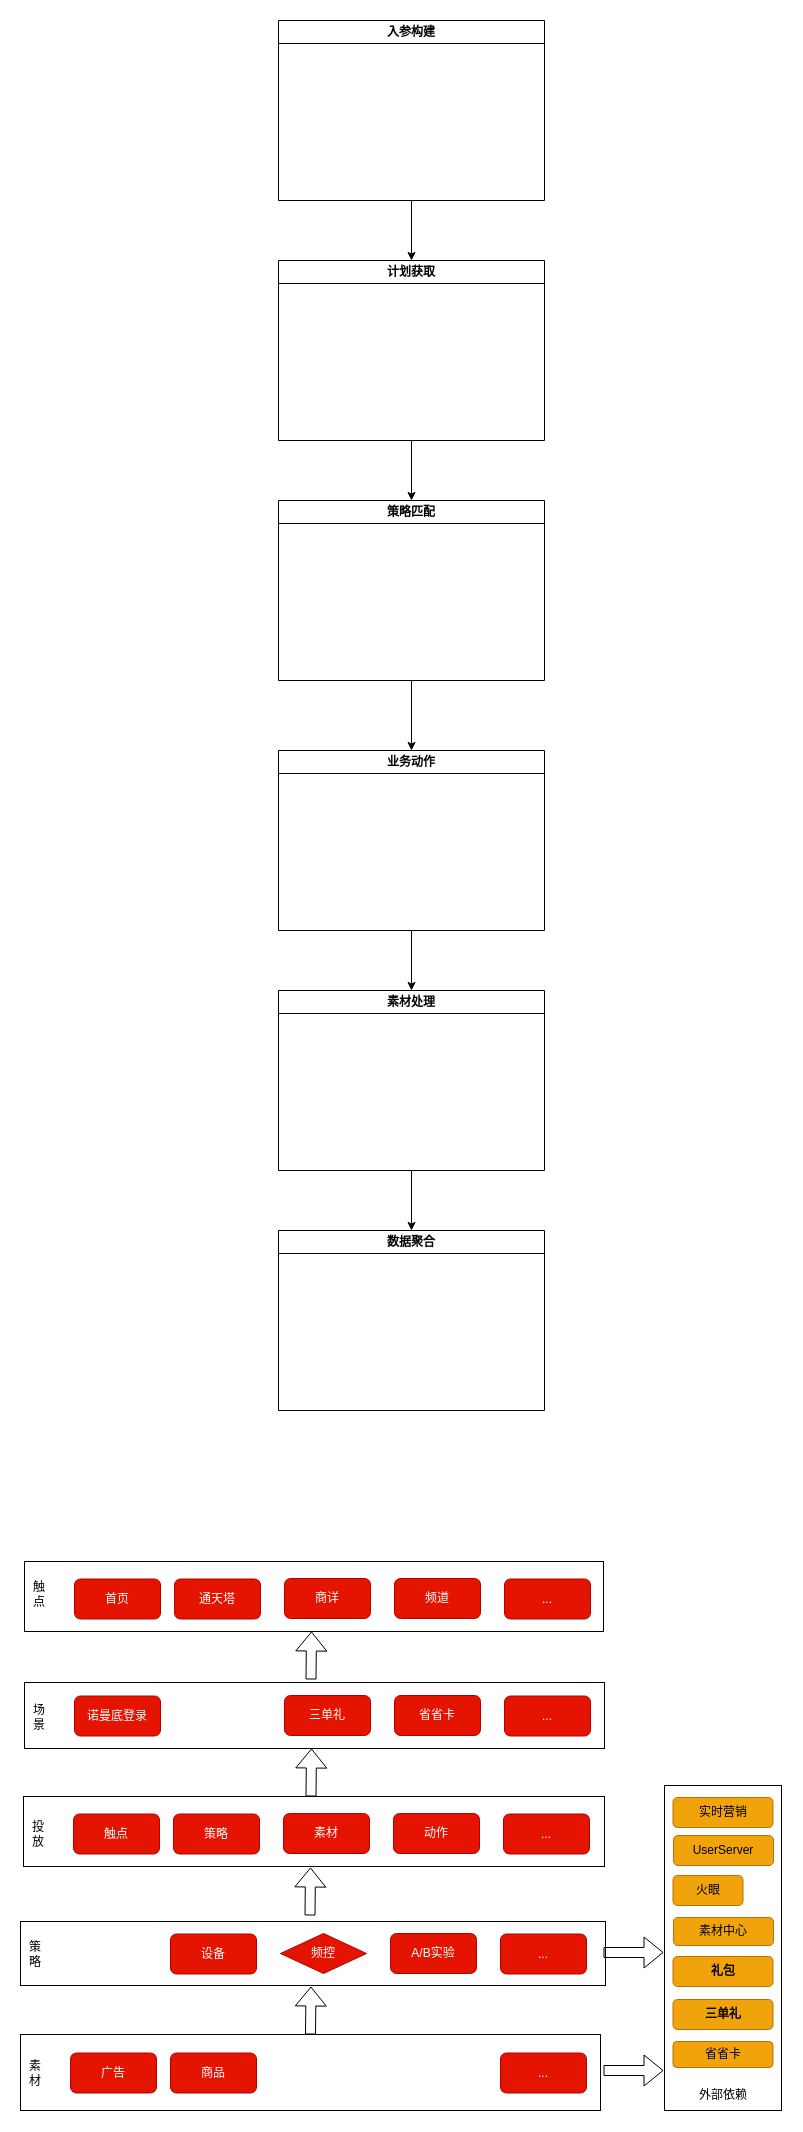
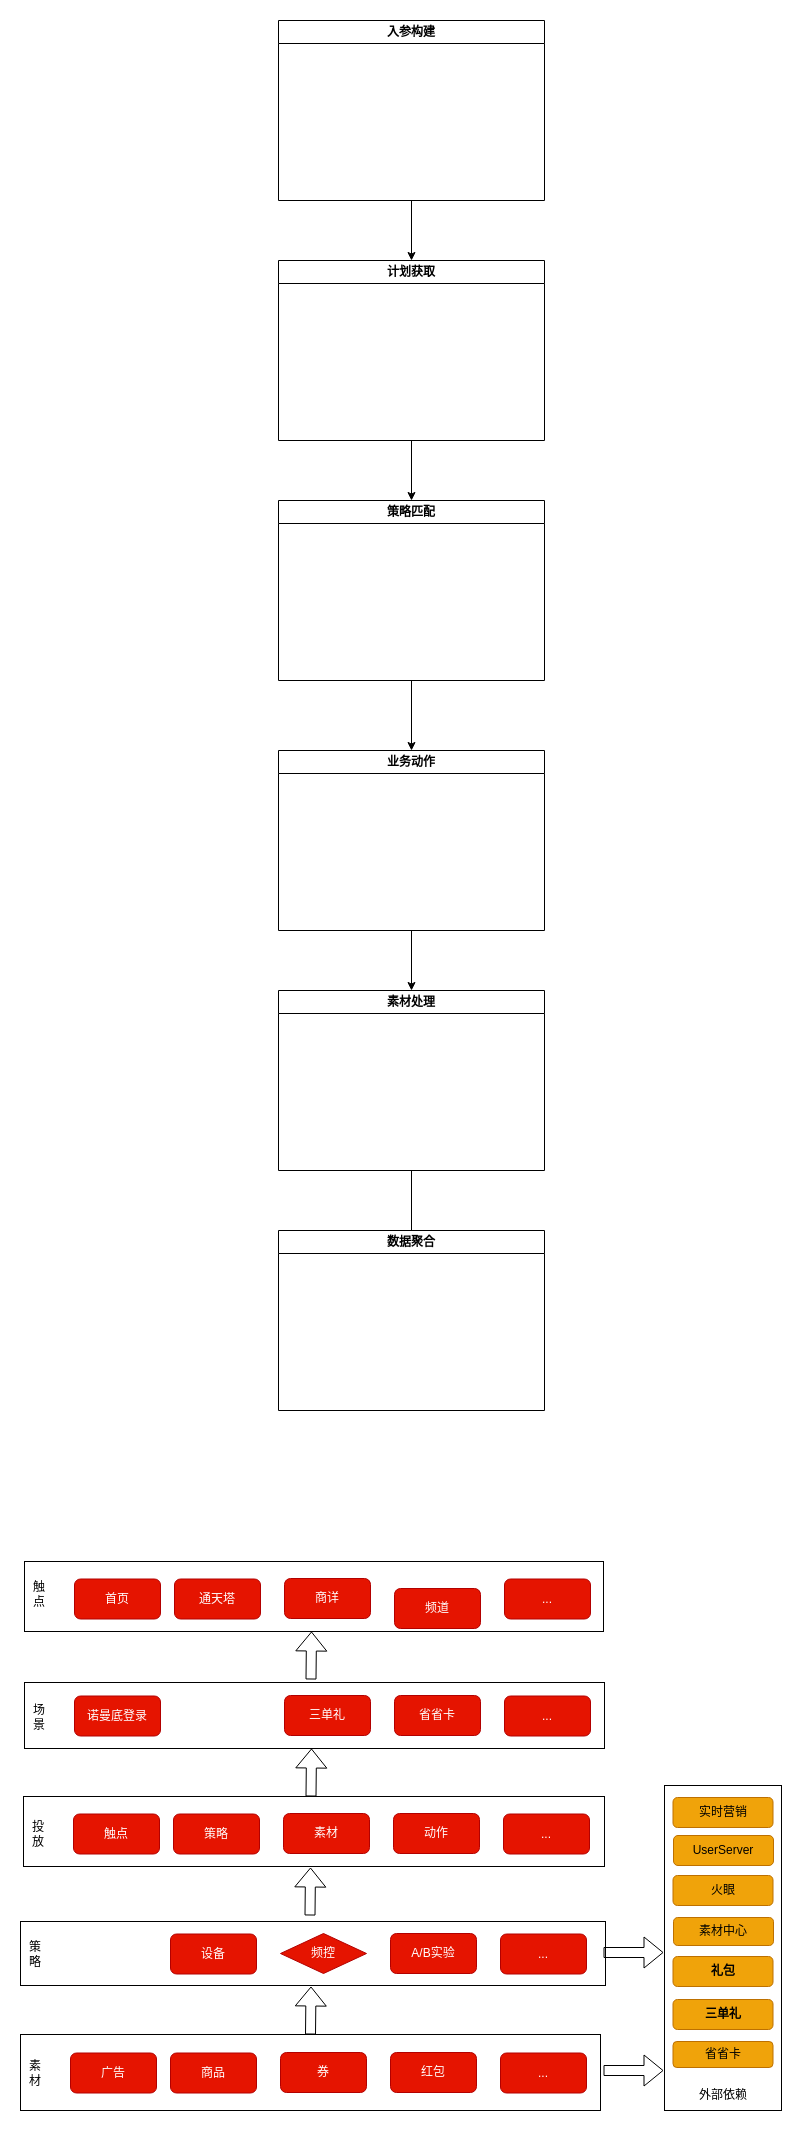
- <mxCell id="10" style="edgeStyle=orthogonalEdgeStyle;rounded=0;orthogonalLoop=1;jettySize=auto;html=1;" parent="1" source="11" target="12" edge="1"><mxGeometry relative="1" as="geometry" /></mxCell>
+ <mxCell id="10" style="edgeStyle=orthogonalEdgeStyle;rounded=0;orthogonalLoop=1;jettySize=auto;html=1;endArrow=none;" parent="1" source="11" target="12" edge="1"><mxGeometry relative="1" as="geometry" /></mxCell>
- <mxCell id="57" value="频道" style="rounded=1;whiteSpace=wrap;html=1;fillColor=#e51400;fontColor=#ffffff;strokeColor=#B20000;" parent="1" vertex="1"><mxGeometry x="394" y="1578" width="86" height="40" as="geometry" /></mxCell>
+ <mxCell id="57" value="频道" style="rounded=1;whiteSpace=wrap;html=1;fillColor=#e51400;fontColor=#ffffff;strokeColor=#B20000;" parent="1" vertex="1"><mxGeometry x="394" y="1588" width="86" height="40" as="geometry" /></mxCell>
- <mxCell id="40" value="&lt;span style=&quot;font-weight: normal;&quot;&gt;火眼&lt;/span&gt;" style="rounded=1;whiteSpace=wrap;html=1;fontStyle=1;fillColor=#f0a30a;fontColor=#000000;strokeColor=#BD7000;" parent="1" vertex="1"><mxGeometry x="672.5" y="1875" width="70" height="30" as="geometry" /></mxCell>
+ <mxCell id="40" value="&lt;span style=&quot;font-weight: normal;&quot;&gt;火眼&lt;/span&gt;" style="rounded=1;whiteSpace=wrap;html=1;fontStyle=1;fillColor=#f0a30a;fontColor=#000000;strokeColor=#BD7000;" parent="1" vertex="1"><mxGeometry x="672.5" y="1875" width="100" height="30" as="geometry" /></mxCell>
+ <mxCell id="17" value="券" style="rounded=1;whiteSpace=wrap;html=1;fillColor=#e51400;fontColor=#ffffff;strokeColor=#B20000;" parent="1" vertex="1"><mxGeometry x="280" y="2052" width="86" height="40" as="geometry" /></mxCell>
+ <mxCell id="18" value="红包" style="rounded=1;whiteSpace=wrap;html=1;fillColor=#e51400;fontColor=#ffffff;strokeColor=#B20000;" parent="1" vertex="1"><mxGeometry x="390" y="2052" width="86" height="40" as="geometry" /></mxCell>
